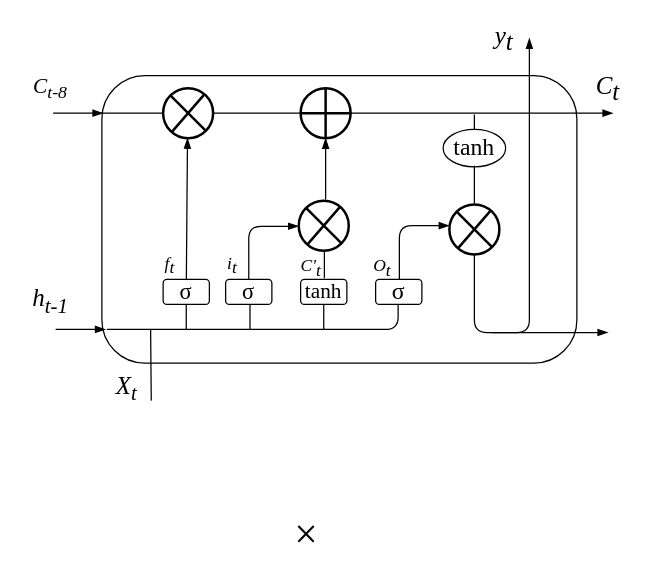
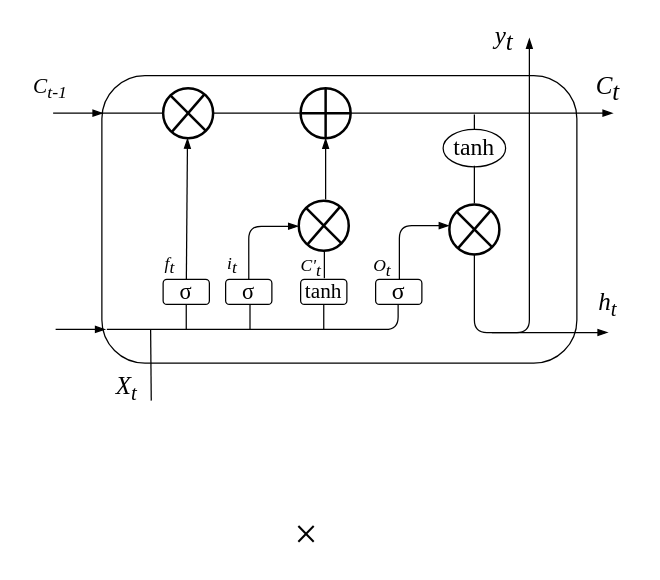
- <mxCell id="28" value="&lt;font style=&quot;font-size: 17px&quot;&gt;C&lt;sub&gt;t-8&lt;/sub&gt;&lt;/font&gt;" style="text;html=1;strokeColor=none;fillColor=none;align=center;verticalAlign=middle;whiteSpace=wrap;rounded=0;fontFamily=Times New Roman;fontStyle=2" parent="1" vertex="1"><mxGeometry x="20" y="60" width="40" height="20" as="geometry" /></mxCell>
+ <mxCell id="28" value="&lt;font style=&quot;font-size: 17px&quot;&gt;C&lt;sub&gt;t-1&lt;/sub&gt;&lt;/font&gt;" style="text;html=1;strokeColor=none;fillColor=none;align=center;verticalAlign=middle;whiteSpace=wrap;rounded=0;fontFamily=Times New Roman;fontStyle=2" parent="1" vertex="1"><mxGeometry x="20" y="60" width="40" height="20" as="geometry" /></mxCell>
- <mxCell id="29" value="&lt;font style=&quot;font-size: 20px&quot;&gt;h&lt;sub&gt;t-1&lt;/sub&gt;&lt;/font&gt;" style="text;html=1;strokeColor=none;fillColor=none;align=center;verticalAlign=middle;whiteSpace=wrap;rounded=0;fontFamily=Times New Roman;fontStyle=2" parent="1" vertex="1"><mxGeometry x="20" y="230" width="40" height="20" as="geometry" /></mxCell>
+ <mxCell id="31" value="&lt;span style=&quot;font-size: 20px&quot;&gt;h&lt;sub&gt;t&lt;/sub&gt;&lt;/span&gt;" style="text;html=1;strokeColor=none;fillColor=none;align=center;verticalAlign=middle;whiteSpace=wrap;rounded=0;fontSize=20;fontFamily=Times New Roman;fontStyle=2" parent="1" vertex="1"><mxGeometry x="466" y="233" width="40" height="20" as="geometry" /></mxCell>
